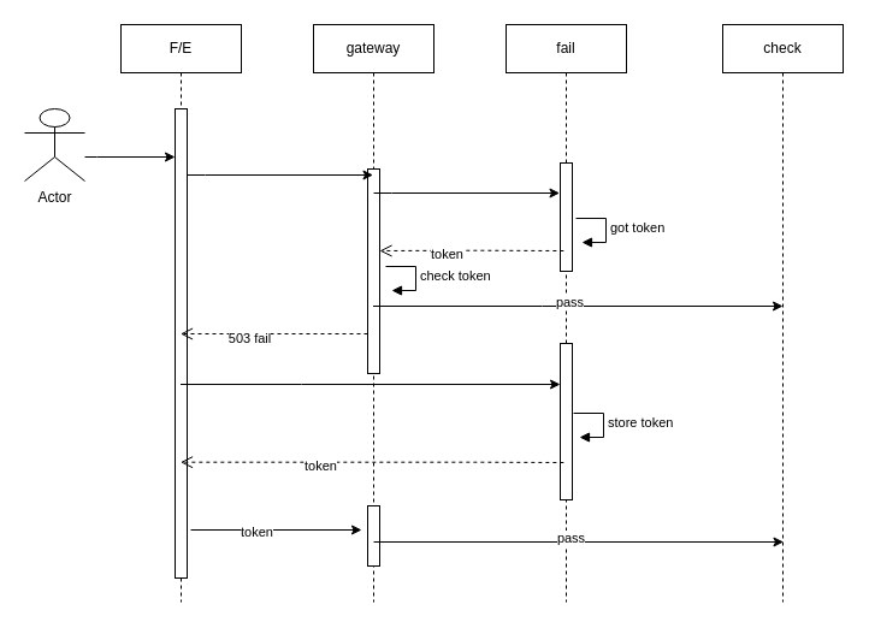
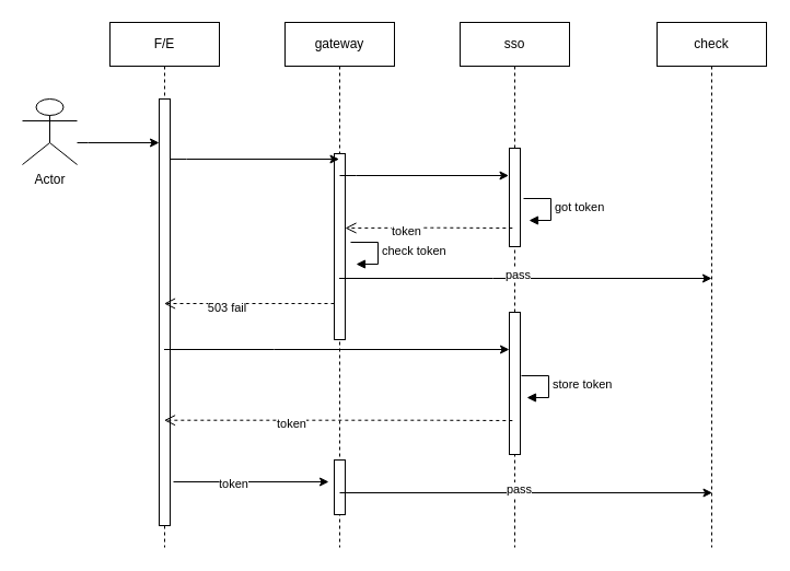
- <mxCell id="7" value="fail" style="shape=umlLifeline;perimeter=lifelinePerimeter;whiteSpace=wrap;html=1;container=1;collapsible=0;recursiveResize=0;outlineConnect=0;" vertex="1" parent="1"><mxGeometry x="420" y="20" width="100" height="480" as="geometry" /></mxCell>
+ <mxCell id="7" value="sso" style="shape=umlLifeline;perimeter=lifelinePerimeter;whiteSpace=wrap;html=1;container=1;collapsible=0;recursiveResize=0;outlineConnect=0;" vertex="1" parent="1"><mxGeometry x="420" y="20" width="100" height="480" as="geometry" /></mxCell>
